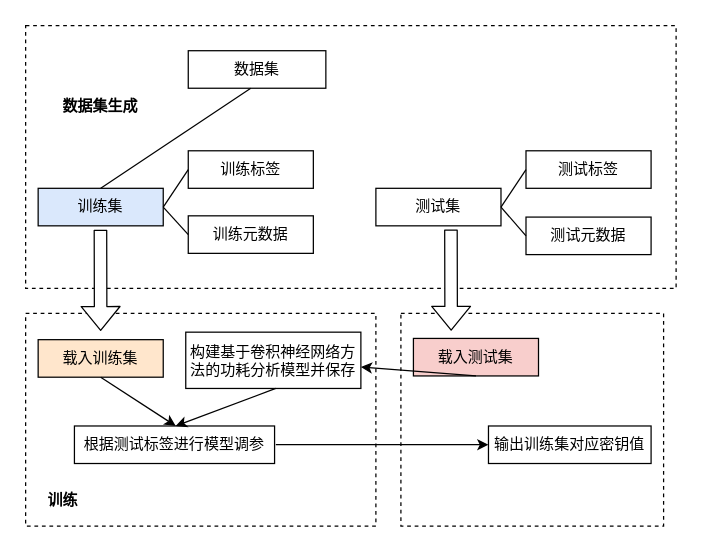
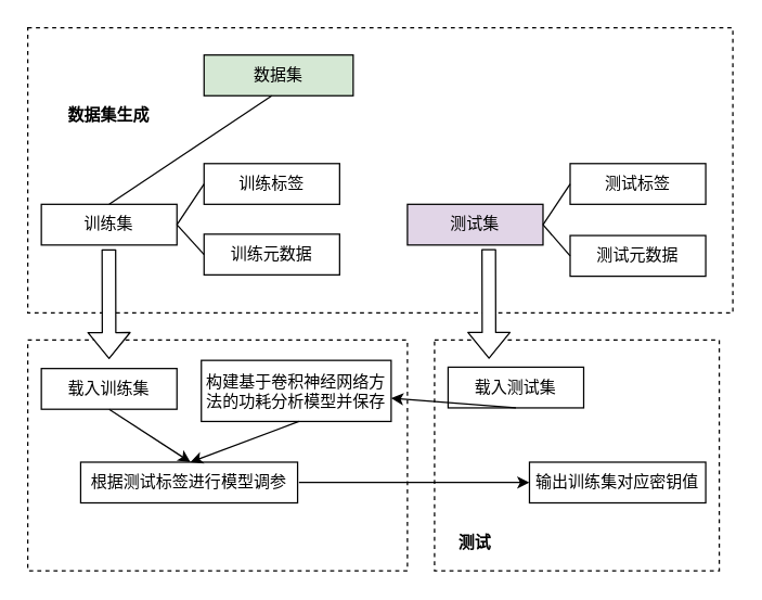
- <mxCell id="3" value="数据集" style="rounded=0;whiteSpace=wrap;html=1;" vertex="1" parent="1"><mxGeometry x="150" y="40" width="110" height="30" as="geometry" /></mxCell>
+ <mxCell id="3" value="数据集" style="rounded=0;whiteSpace=wrap;html=1;fillColor=#d5e8d4;" vertex="1" parent="1"><mxGeometry x="150" y="40" width="110" height="30" as="geometry" /></mxCell>
- <mxCell id="4" value="训练集" style="rounded=0;whiteSpace=wrap;html=1;fillColor=#dae8fc;" vertex="1" parent="1"><mxGeometry x="30" y="150" width="100" height="30" as="geometry" /></mxCell>
+ <mxCell id="4" value="训练集" style="rounded=0;whiteSpace=wrap;html=1;" vertex="1" parent="1"><mxGeometry x="30" y="150" width="100" height="30" as="geometry" /></mxCell>
- <mxCell id="5" value="测试集" style="rounded=0;whiteSpace=wrap;html=1;" vertex="1" parent="1"><mxGeometry x="300" y="150" width="100" height="30" as="geometry" /></mxCell>
+ <mxCell id="5" value="测试集" style="rounded=0;whiteSpace=wrap;html=1;fillColor=#e1d5e7;" vertex="1" parent="1"><mxGeometry x="300" y="150" width="100" height="30" as="geometry" /></mxCell>
- <mxCell id="24" value="载入测试集" style="rounded=0;whiteSpace=wrap;html=1;fillColor=#f8cecc;" vertex="1" parent="1"><mxGeometry x="330" y="270" width="100" height="30" as="geometry" /></mxCell>
+ <mxCell id="24" value="载入测试集" style="rounded=0;whiteSpace=wrap;html=1;" vertex="1" parent="1"><mxGeometry x="330" y="270" width="100" height="30" as="geometry" /></mxCell>
- <mxCell id="20" value="载入训练集" style="rounded=0;whiteSpace=wrap;html=1;fillColor=#ffe6cc;" vertex="1" parent="1"><mxGeometry x="30" y="271" width="100" height="30" as="geometry" /></mxCell>
+ <mxCell id="20" value="载入训练集" style="rounded=0;whiteSpace=wrap;html=1;" vertex="1" parent="1"><mxGeometry x="30" y="271" width="100" height="30" as="geometry" /></mxCell>
- <mxCell id="18" value="&lt;b&gt;训练&lt;/b&gt;" style="rounded=0;whiteSpace=wrap;html=1;dashed=1;fillColor=none;strokeColor=none;" vertex="1" parent="1"><mxGeometry x="20" y="380" width="60" height="40" as="geometry" /></mxCell>
+ <mxCell id="19" value="&lt;b&gt;测试&lt;/b&gt;" style="rounded=0;whiteSpace=wrap;html=1;dashed=1;fillColor=none;strokeColor=none;" vertex="1" parent="1"><mxGeometry x="320" y="380" width="60" height="40" as="geometry" /></mxCell>
